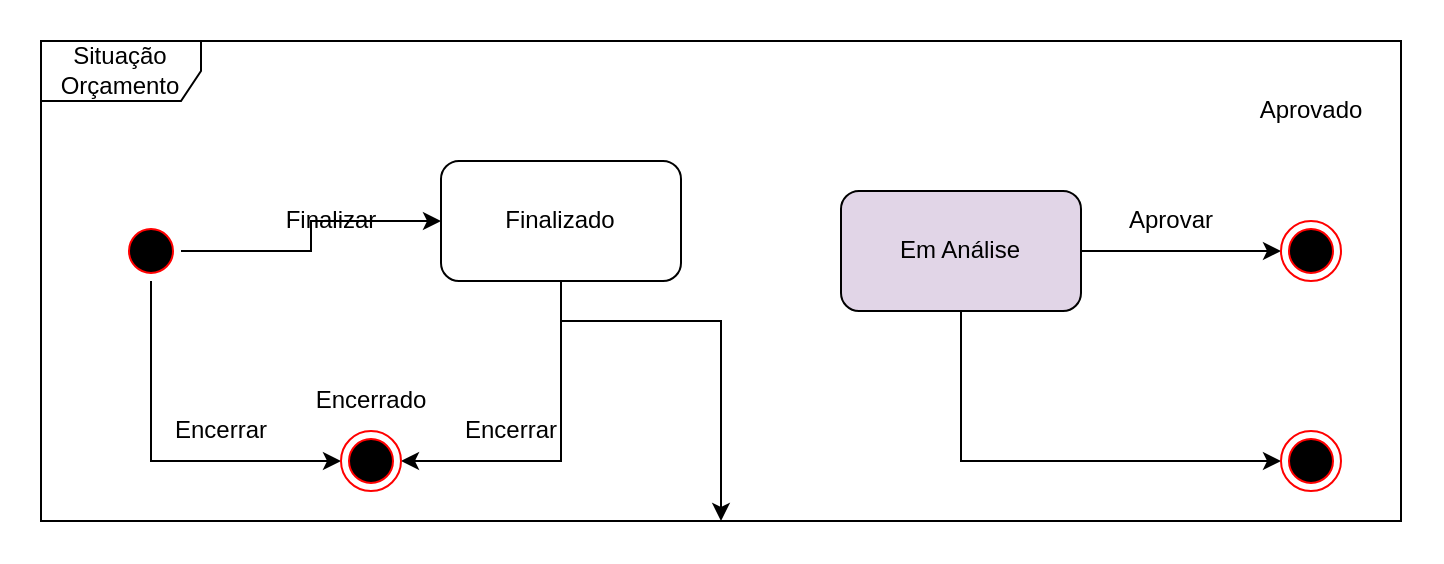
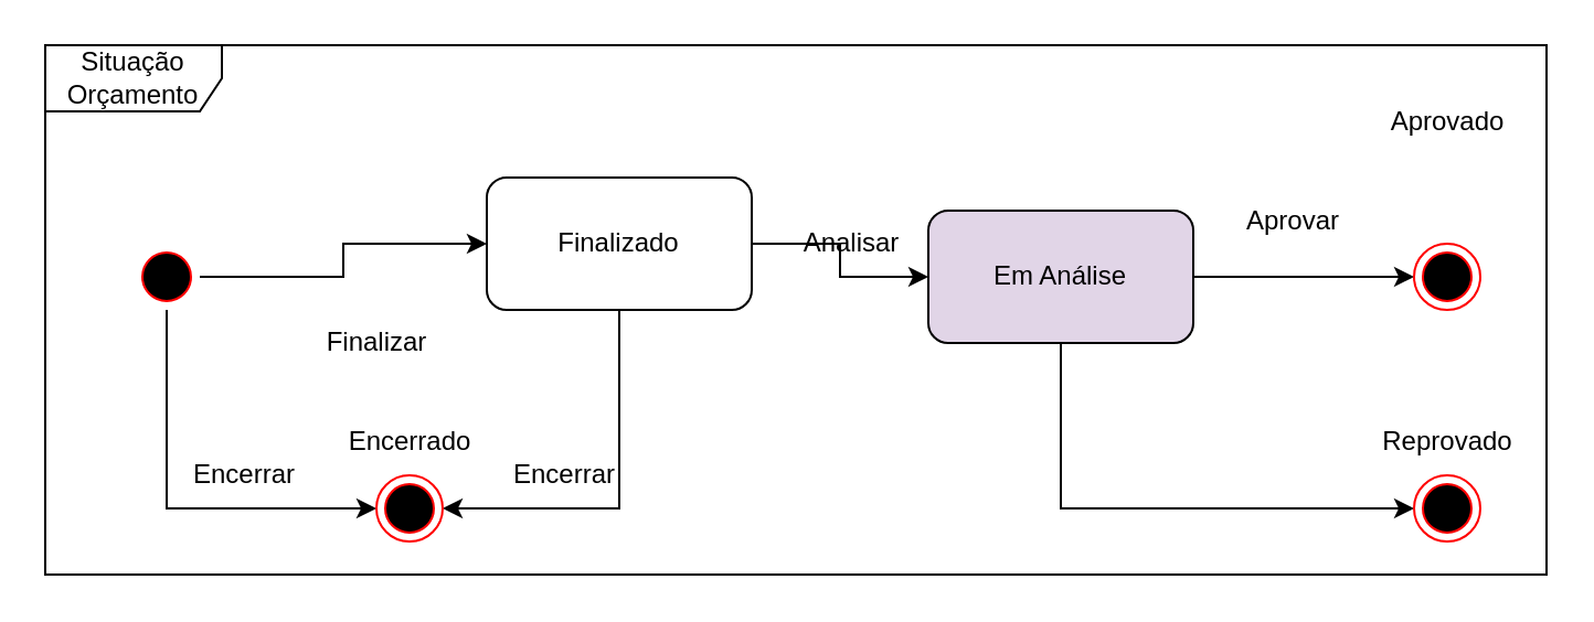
- <mxCell id="9" value="Finalizar" style="text;html=1;align=center;verticalAlign=middle;resizable=0;points=[];autosize=1;strokeColor=none;fillColor=none;" vertex="1" parent="1"><mxGeometry x="130" y="95" width="70" height="30" as="geometry" /></mxCell>
+ <mxCell id="9" value="Finalizar" style="text;html=1;align=center;verticalAlign=middle;resizable=0;points=[];autosize=1;strokeColor=none;fillColor=none;" vertex="1" parent="1"><mxGeometry x="135" y="140" width="70" height="30" as="geometry" /></mxCell>
+ <mxCell id="13" value="Analisar" style="text;html=1;align=center;verticalAlign=middle;resizable=0;points=[];autosize=1;strokeColor=none;fillColor=none;" vertex="1" parent="1"><mxGeometry x="350" y="95" width="70" height="30" as="geometry" /></mxCell>
- <mxCell id="14" value="Aprovar" style="text;html=1;align=center;verticalAlign=middle;resizable=0;points=[];autosize=1;strokeColor=none;fillColor=none;" vertex="1" parent="1"><mxGeometry x="550" y="95" width="70" height="30" as="geometry" /></mxCell>
+ <mxCell id="14" value="Aprovar" style="text;html=1;align=center;verticalAlign=middle;resizable=0;points=[];autosize=1;strokeColor=none;fillColor=none;" vertex="1" parent="1"><mxGeometry x="550" y="85" width="70" height="30" as="geometry" /></mxCell>
- <mxCell id="6" style="edgeStyle=orthogonalEdgeStyle;rounded=0;orthogonalLoop=1;jettySize=auto;html=1;" edge="1" parent="1" source="8" target="2"><mxGeometry relative="1" as="geometry" /></mxCell>
+ <mxCell id="6" style="edgeStyle=orthogonalEdgeStyle;rounded=0;orthogonalLoop=1;jettySize=auto;html=1;entryX=0;entryY=0.5;entryDx=0;entryDy=0;" edge="1" parent="1" source="8" target="12"><mxGeometry relative="1" as="geometry" /></mxCell>
+ <mxCell id="18" value="Reprovado" style="text;html=1;align=center;verticalAlign=middle;resizable=0;points=[];autosize=1;strokeColor=none;fillColor=none;" vertex="1" parent="1"><mxGeometry x="615" y="185" width="80" height="30" as="geometry" /></mxCell>
